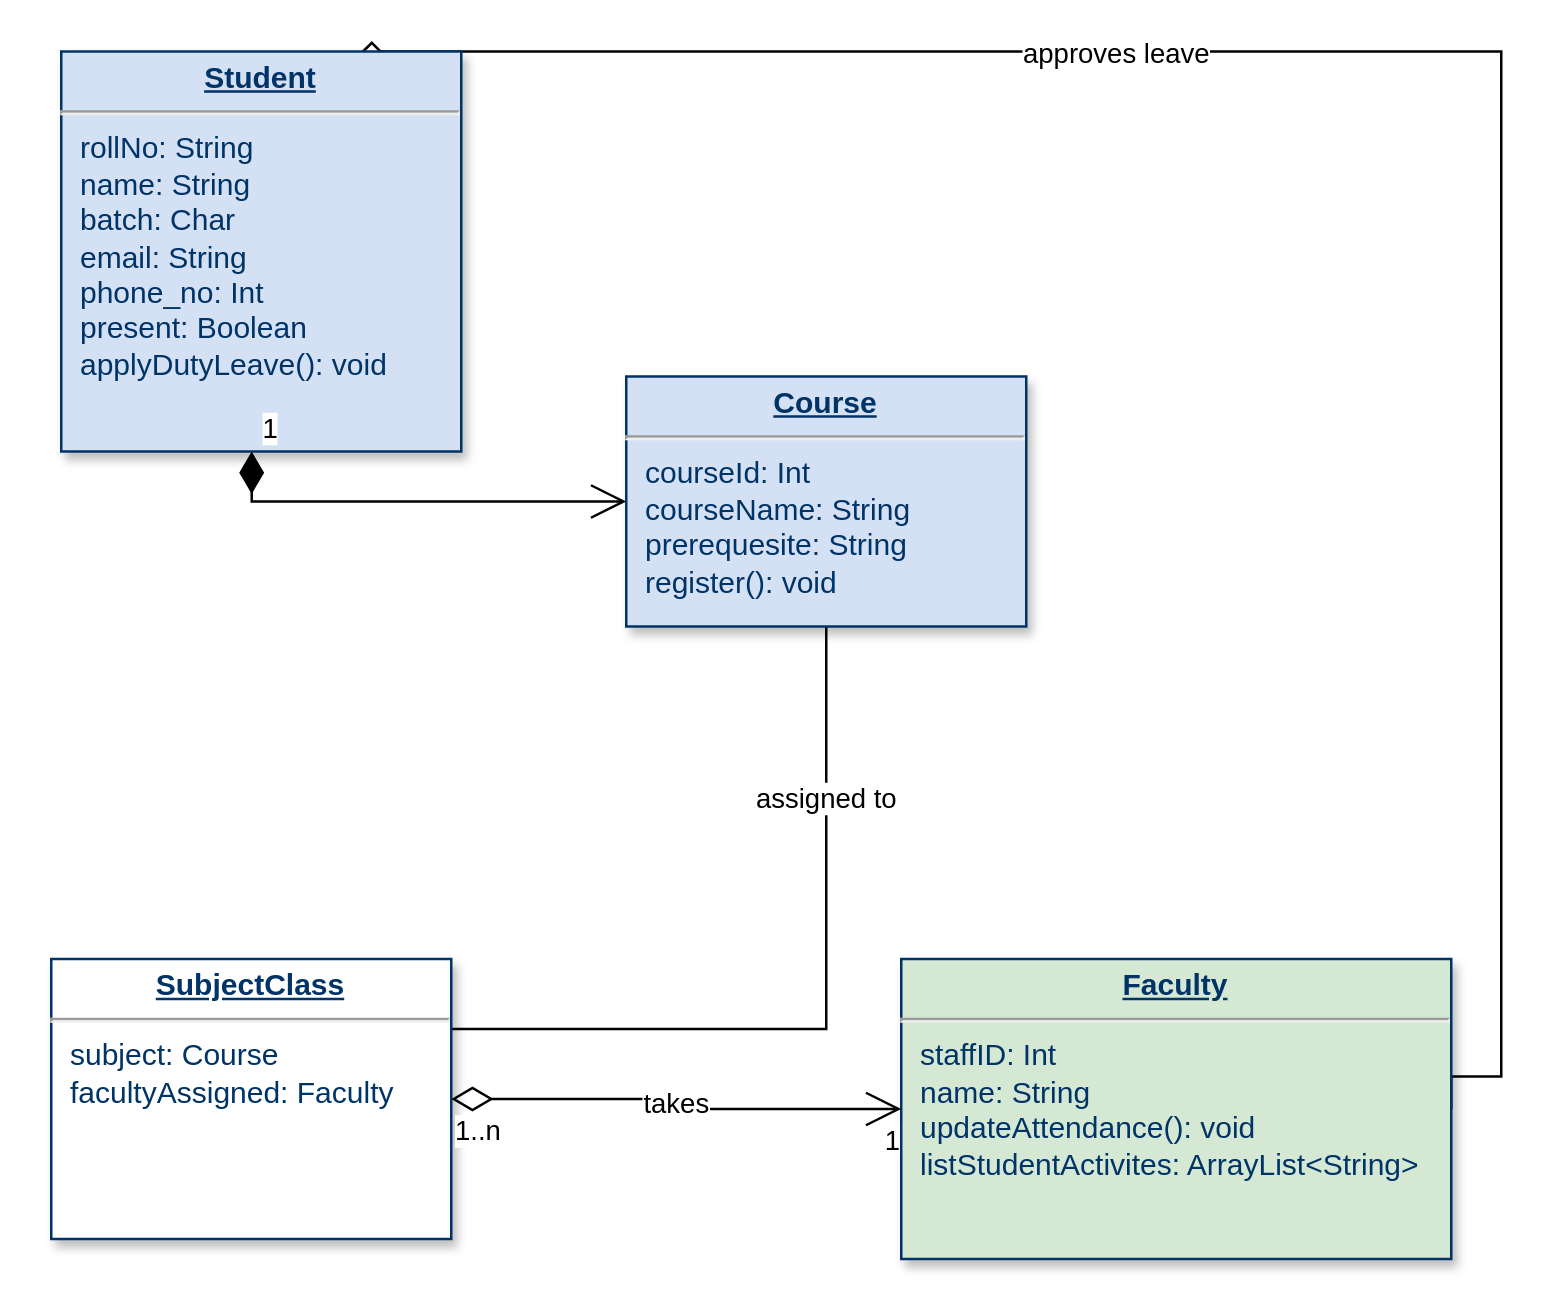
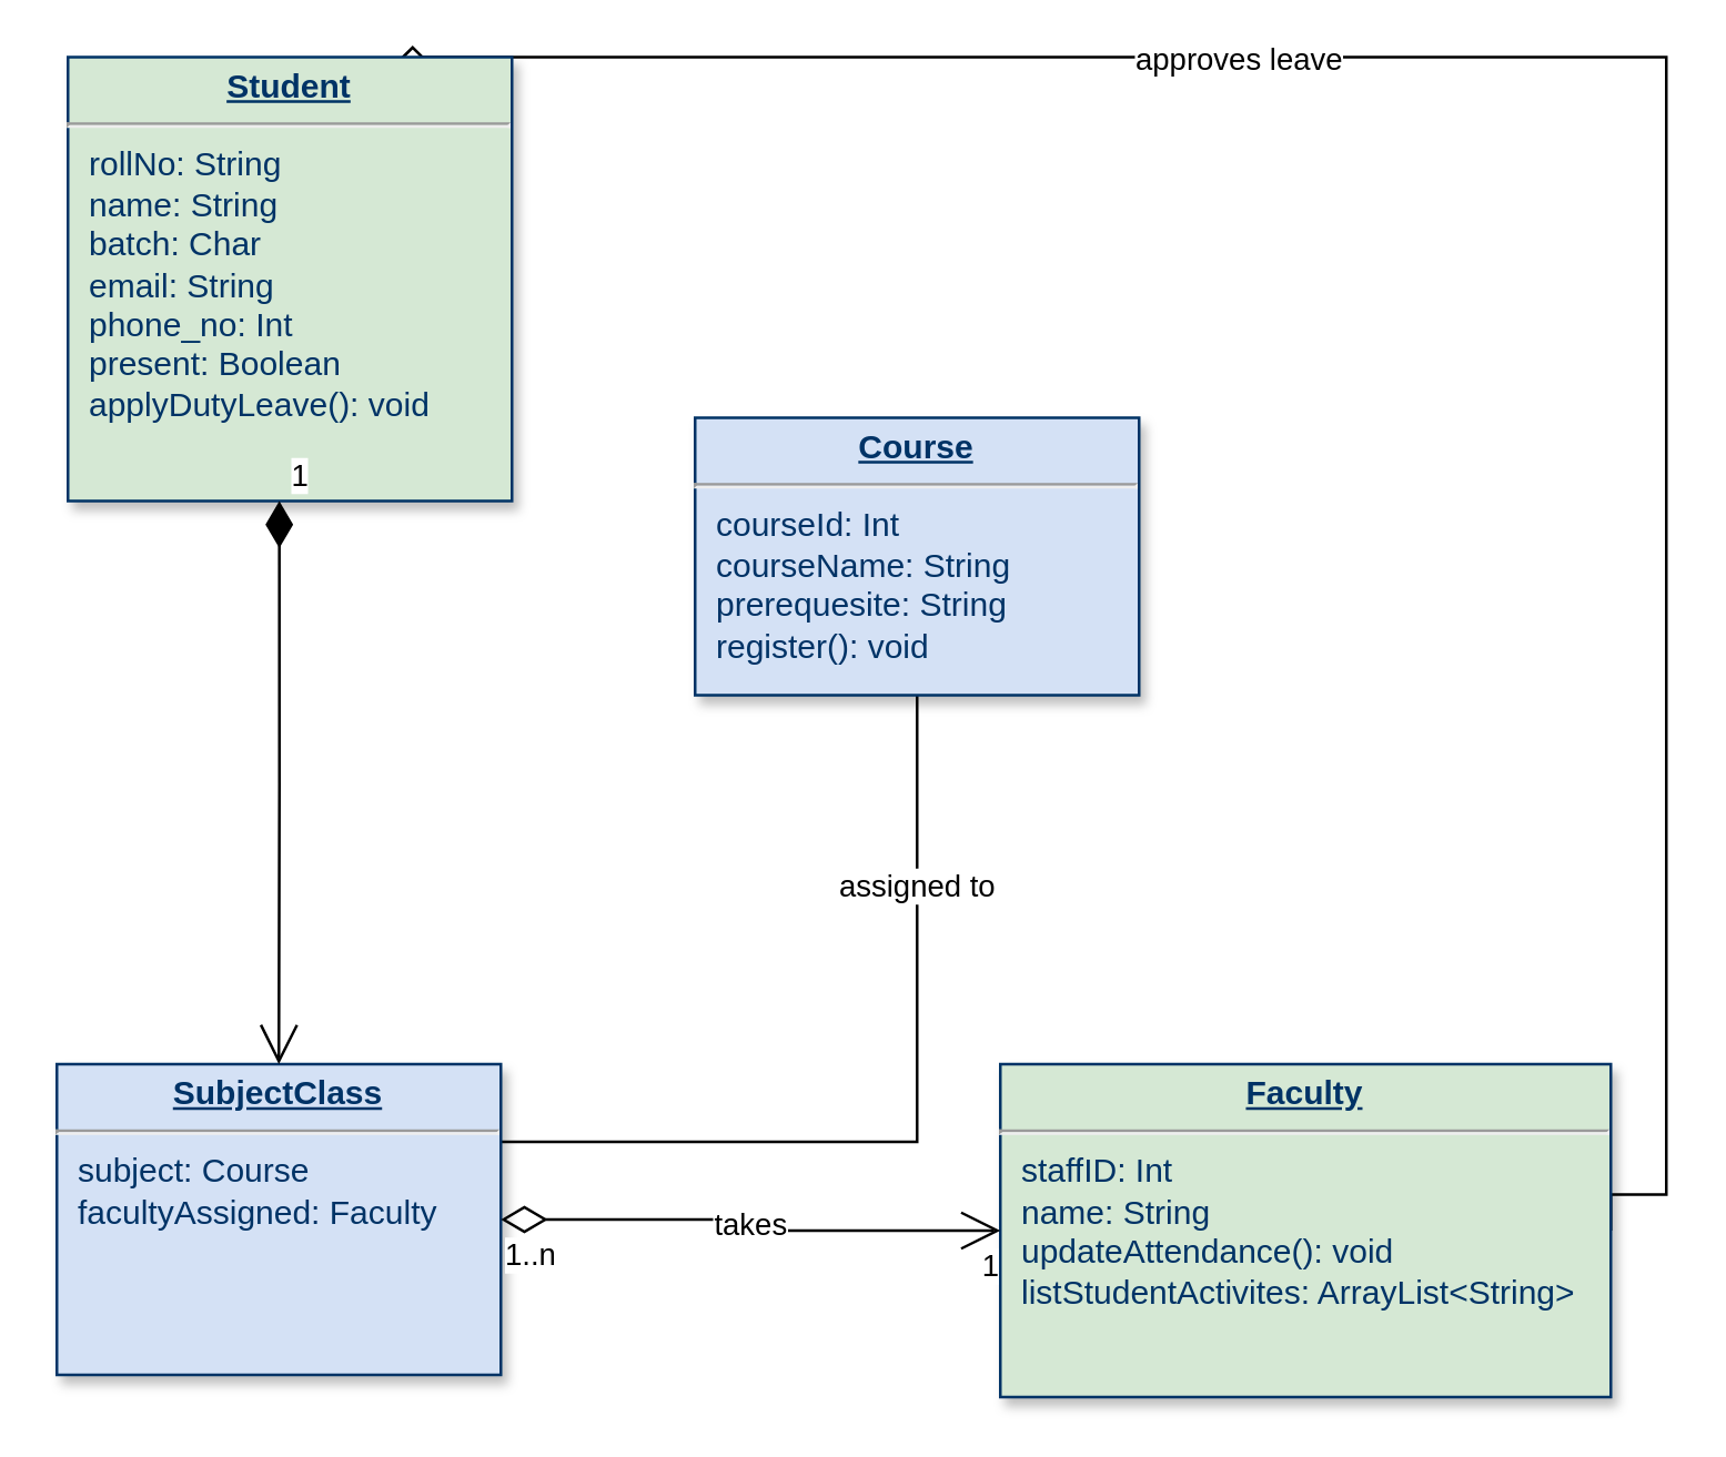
- <mxCell id="9" value="&lt;p style=&quot;margin: 0px ; margin-top: 4px ; text-align: center ; text-decoration: underline&quot;&gt;&lt;strong&gt;Student&lt;/strong&gt;&lt;/p&gt;&lt;hr&gt;&lt;p style=&quot;margin: 0px ; margin-left: 8px&quot;&gt;rollNo: String&lt;/p&gt;&lt;p style=&quot;margin: 0px ; margin-left: 8px&quot;&gt;name: String&lt;/p&gt;&lt;p style=&quot;margin: 0px ; margin-left: 8px&quot;&gt;batch: Char&lt;/p&gt;&lt;p style=&quot;margin: 0px ; margin-left: 8px&quot;&gt;email: String&lt;/p&gt;&lt;p style=&quot;margin: 0px ; margin-left: 8px&quot;&gt;phone_no: Int&lt;/p&gt;&lt;p style=&quot;margin: 0px ; margin-left: 8px&quot;&gt;present: Boolean&lt;/p&gt;&lt;p style=&quot;margin: 0px ; margin-left: 8px&quot;&gt;applyDutyLeave(): void&lt;/p&gt;" style="verticalAlign=top;align=left;overflow=fill;fontSize=12;fontFamily=Helvetica;html=1;strokeColor=#003366;shadow=1;fillColor=#D4E1F5;fontColor=#003366" parent="1" vertex="1"><mxGeometry x="24" y="20" width="160" height="160" as="geometry" /></mxCell>
+ <mxCell id="9" value="&lt;p style=&quot;margin: 0px ; margin-top: 4px ; text-align: center ; text-decoration: underline&quot;&gt;&lt;strong&gt;Student&lt;/strong&gt;&lt;/p&gt;&lt;hr&gt;&lt;p style=&quot;margin: 0px ; margin-left: 8px&quot;&gt;rollNo: String&lt;/p&gt;&lt;p style=&quot;margin: 0px ; margin-left: 8px&quot;&gt;name: String&lt;/p&gt;&lt;p style=&quot;margin: 0px ; margin-left: 8px&quot;&gt;batch: Char&lt;/p&gt;&lt;p style=&quot;margin: 0px ; margin-left: 8px&quot;&gt;email: String&lt;/p&gt;&lt;p style=&quot;margin: 0px ; margin-left: 8px&quot;&gt;phone_no: Int&lt;/p&gt;&lt;p style=&quot;margin: 0px ; margin-left: 8px&quot;&gt;present: Boolean&lt;/p&gt;&lt;p style=&quot;margin: 0px ; margin-left: 8px&quot;&gt;applyDutyLeave(): void&lt;/p&gt;" style="verticalAlign=top;align=left;overflow=fill;fontSize=12;fontFamily=Helvetica;html=1;strokeColor=#003366;shadow=1;fillColor=#d5e8d4;fontColor=#003366;" parent="1" vertex="1"><mxGeometry x="24" y="20" width="160" height="160" as="geometry" /></mxCell>
- <mxCell id="10" value="1" style="endArrow=open;html=1;endSize=12;startArrow=diamondThin;startSize=14;startFill=1;edgeStyle=orthogonalEdgeStyle;align=left;verticalAlign=bottom;rounded=0;exitX=0.476;exitY=1;exitDx=0;exitDy=0;exitPerimeter=0;" edge="1" parent="1" source="9" target="8"><mxGeometry x="-1" y="3" relative="1" as="geometry"><mxPoint x="80" y="340" as="sourcePoint" /><mxPoint x="240" y="340" as="targetPoint" /></mxGeometry></mxCell>
+ <mxCell id="10" value="1" style="endArrow=open;html=1;endSize=12;startArrow=diamondThin;startSize=14;startFill=1;edgeStyle=orthogonalEdgeStyle;align=left;verticalAlign=bottom;rounded=0;exitX=0.476;exitY=1;exitDx=0;exitDy=0;exitPerimeter=0;entryX=0.5;entryY=0;entryDx=0;entryDy=0;" edge="1" parent="1" source="9" target="7"><mxGeometry x="-1" y="3" relative="1" as="geometry"><mxPoint x="80" y="340" as="sourcePoint" /><mxPoint x="240" y="340" as="targetPoint" /></mxGeometry></mxCell>
- <mxCell id="7" value="&lt;p style=&quot;margin: 0px ; margin-top: 4px ; text-align: center ; text-decoration: underline&quot;&gt;&lt;strong&gt;SubjectClass&lt;/strong&gt;&lt;/p&gt;&lt;hr&gt;&lt;p style=&quot;margin: 0px ; margin-left: 8px&quot;&gt;subject: Course&lt;/p&gt;&lt;p style=&quot;margin: 0px ; margin-left: 8px&quot;&gt;facultyAssigned: Faculty&lt;/p&gt;" style="verticalAlign=top;align=left;overflow=fill;fontSize=12;fontFamily=Helvetica;html=1;strokeColor=#003366;shadow=1;fillColor=#ffffff;fontColor=#003366;" parent="1" vertex="1"><mxGeometry x="20" y="383" width="160" height="112" as="geometry" /></mxCell>
+ <mxCell id="7" value="&lt;p style=&quot;margin: 0px ; margin-top: 4px ; text-align: center ; text-decoration: underline&quot;&gt;&lt;strong&gt;SubjectClass&lt;/strong&gt;&lt;/p&gt;&lt;hr&gt;&lt;p style=&quot;margin: 0px ; margin-left: 8px&quot;&gt;subject: Course&lt;/p&gt;&lt;p style=&quot;margin: 0px ; margin-left: 8px&quot;&gt;facultyAssigned: Faculty&lt;/p&gt;" style="verticalAlign=top;align=left;overflow=fill;fontSize=12;fontFamily=Helvetica;html=1;strokeColor=#003366;shadow=1;fillColor=#D4E1F5;fontColor=#003366" parent="1" vertex="1"><mxGeometry x="20" y="383" width="160" height="112" as="geometry" /></mxCell>
